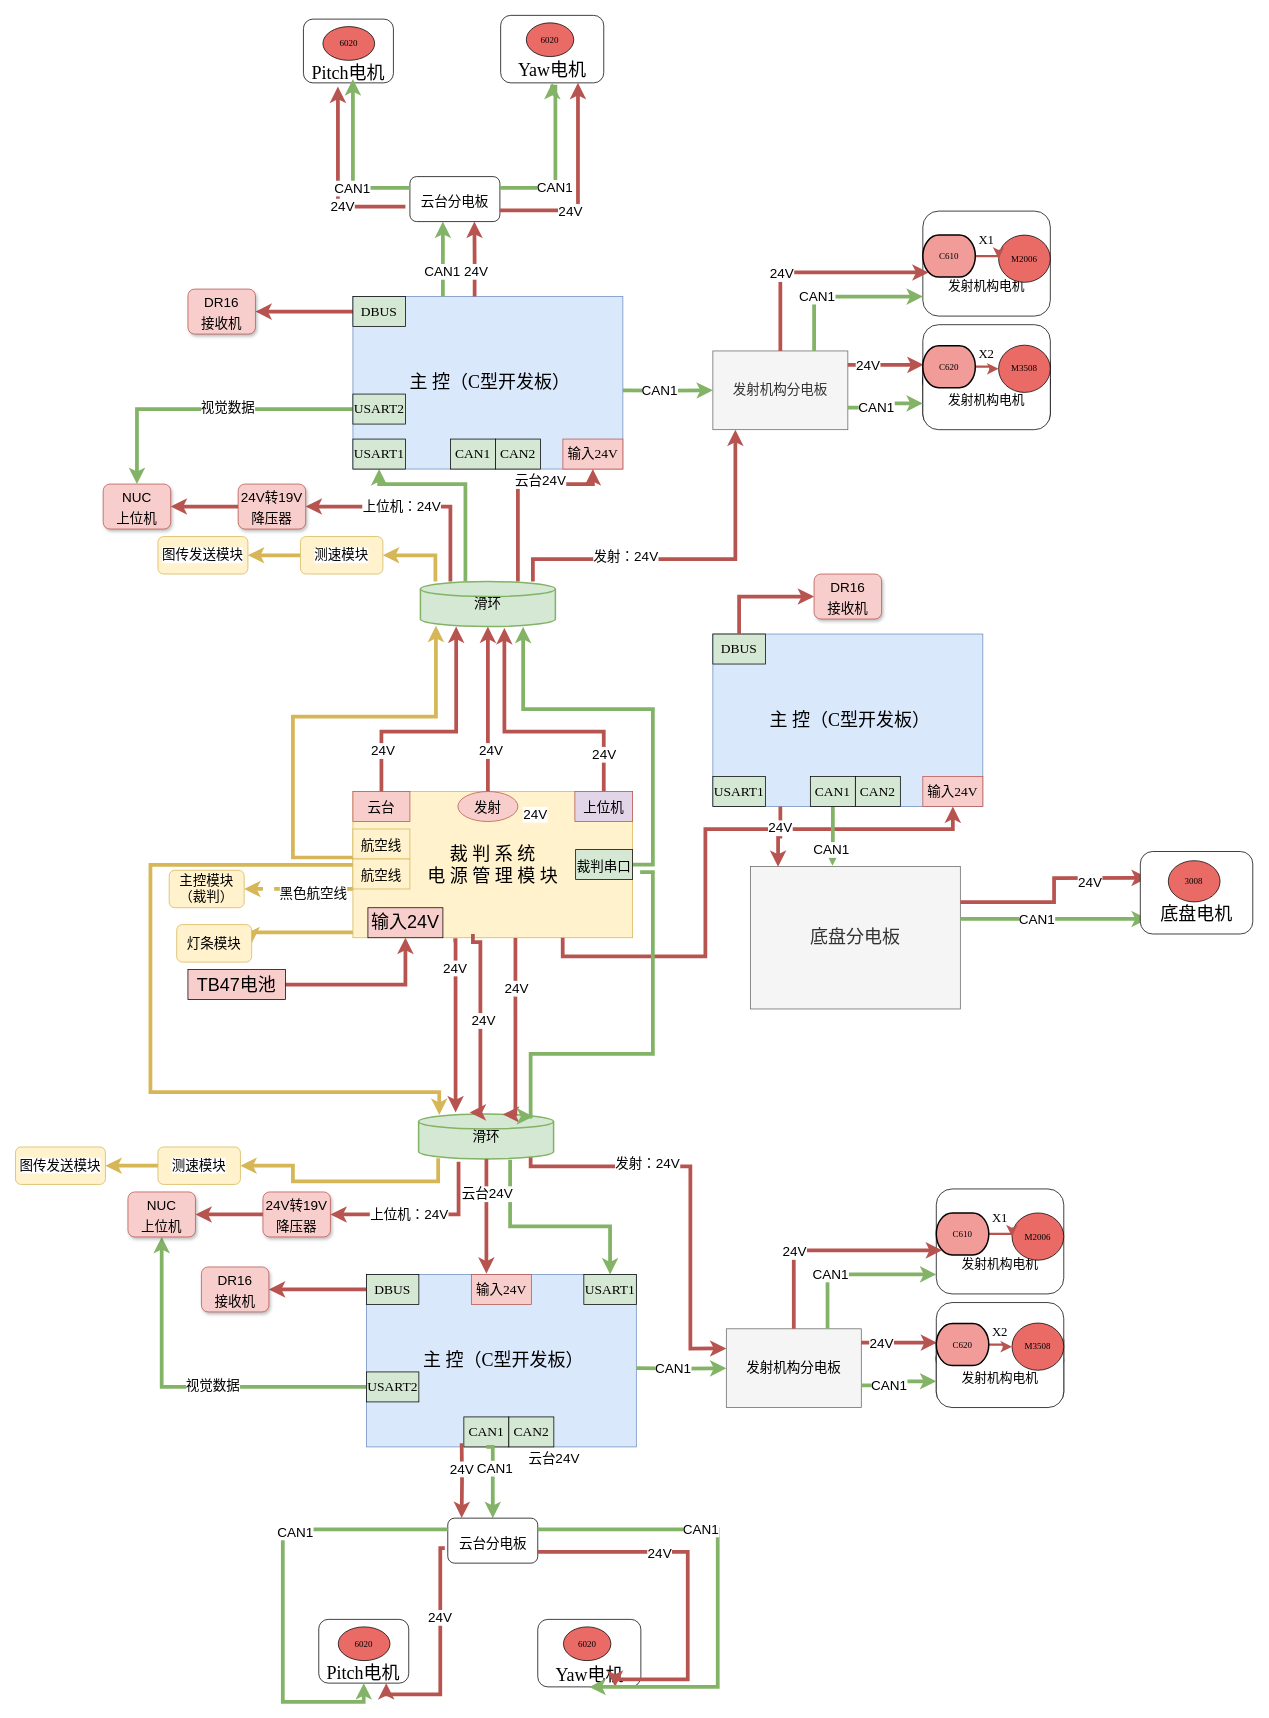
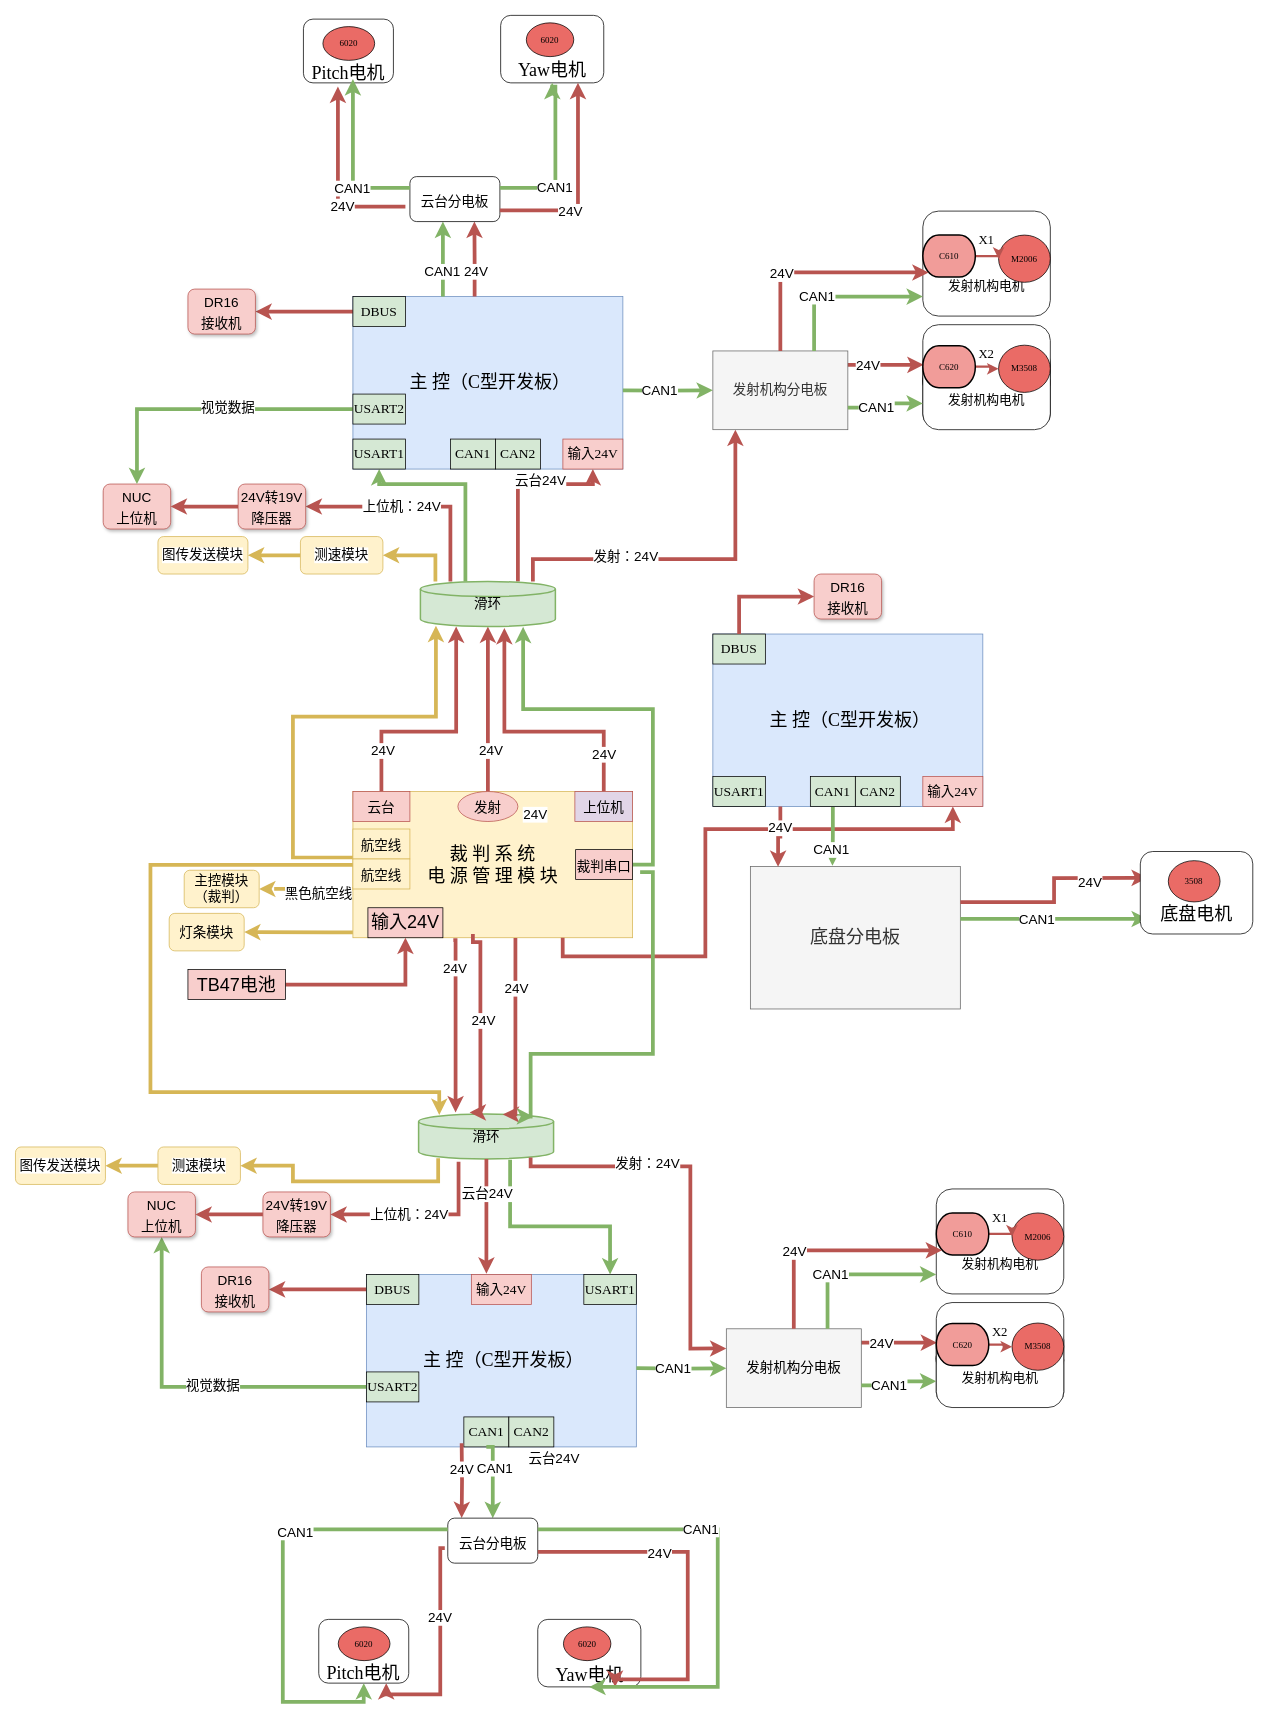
- <mxCell id="41" value="&lt;span style=&quot;font-size: 18px&quot;&gt;裁判串口&lt;/span&gt;" style="rounded=0;whiteSpace=wrap;html=1;fontFamily=Times New Roman;fontSize=24;fillColor=#D5E8D4;" vertex="1" parent="1"><mxGeometry x="767" y="1132.5" width="76" height="40" as="geometry" /></mxCell>
+ <mxCell id="41" value="&lt;span style=&quot;font-size: 18px&quot;&gt;裁判串口&lt;/span&gt;" style="rounded=0;whiteSpace=wrap;html=1;fontFamily=Times New Roman;fontSize=24;fillColor=#f8cecc;" vertex="1" parent="1"><mxGeometry x="767" y="1132.5" width="76" height="40" as="geometry" /></mxCell>
- <mxCell id="92" value="3008" style="ellipse;whiteSpace=wrap;html=1;fontFamily=Times New Roman;fillColor=#EA6B66;" vertex="1" parent="90"><mxGeometry x="37.364" y="12.222" width="69" height="55.0" as="geometry" /></mxCell>
+ <mxCell id="92" value="3508" style="ellipse;whiteSpace=wrap;html=1;fontFamily=Times New Roman;fillColor=#EA6B66;" vertex="1" parent="90"><mxGeometry x="37.364" y="12.222" width="69" height="55.0" as="geometry" /></mxCell>
- <mxCell id="17" value="&lt;font style=&quot;font-size: 18px&quot;&gt;主控模块（裁判）&lt;/font&gt;" style="rounded=1;whiteSpace=wrap;html=1;fontFamily=Times New Roman;fontSize=12;fillColor=#fff2cc;strokeColor=#d6b656;" vertex="1" parent="1"><mxGeometry x="225" y="1160" width="100" height="50" as="geometry" /></mxCell>
+ <mxCell id="17" value="&lt;font style=&quot;font-size: 18px&quot;&gt;主控模块（裁判）&lt;/font&gt;" style="rounded=1;whiteSpace=wrap;html=1;fontFamily=Times New Roman;fontSize=12;fillColor=#fff2cc;strokeColor=#d6b656;" vertex="1" parent="1"><mxGeometry x="245" y="1160" width="100" height="50" as="geometry" /></mxCell>
- <mxCell id="18" value="&lt;font style=&quot;font-size: 18px&quot;&gt;灯条模块&lt;/font&gt;" style="rounded=1;whiteSpace=wrap;html=1;fontFamily=Times New Roman;fontSize=12;fillColor=#fff2cc;strokeColor=#d6b656;" vertex="1" parent="1"><mxGeometry x="235" y="1232.5" width="100" height="50" as="geometry" /></mxCell>
+ <mxCell id="18" value="&lt;font style=&quot;font-size: 18px&quot;&gt;灯条模块&lt;/font&gt;" style="rounded=1;whiteSpace=wrap;html=1;fontFamily=Times New Roman;fontSize=12;fillColor=#fff2cc;strokeColor=#d6b656;" vertex="1" parent="1"><mxGeometry x="225" y="1217.5" width="100" height="50" as="geometry" /></mxCell>
